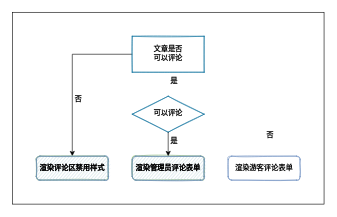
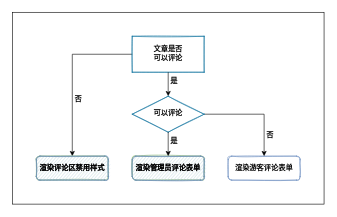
+ <mxCell id="5" value="" style="endArrow=classic;html=1;rounded=0;exitX=0.5;exitY=1;exitDx=0;exitDy=0;entryX=0.5;entryY=0;entryDx=0;entryDy=0;" edge="1" parent="1" source="4" target="8"><mxGeometry width="50" height="50" relative="1" as="geometry"><mxPoint x="290" y="220" as="sourcePoint" /><mxPoint x="280" y="150" as="targetPoint" /></mxGeometry></mxCell>
+ <mxCell id="7" style="edgeStyle=orthogonalEdgeStyle;rounded=0;orthogonalLoop=1;jettySize=auto;html=1;entryX=0.5;entryY=0;entryDx=0;entryDy=0;" edge="1" parent="1" source="8" target="6"><mxGeometry relative="1" as="geometry" /></mxCell>
